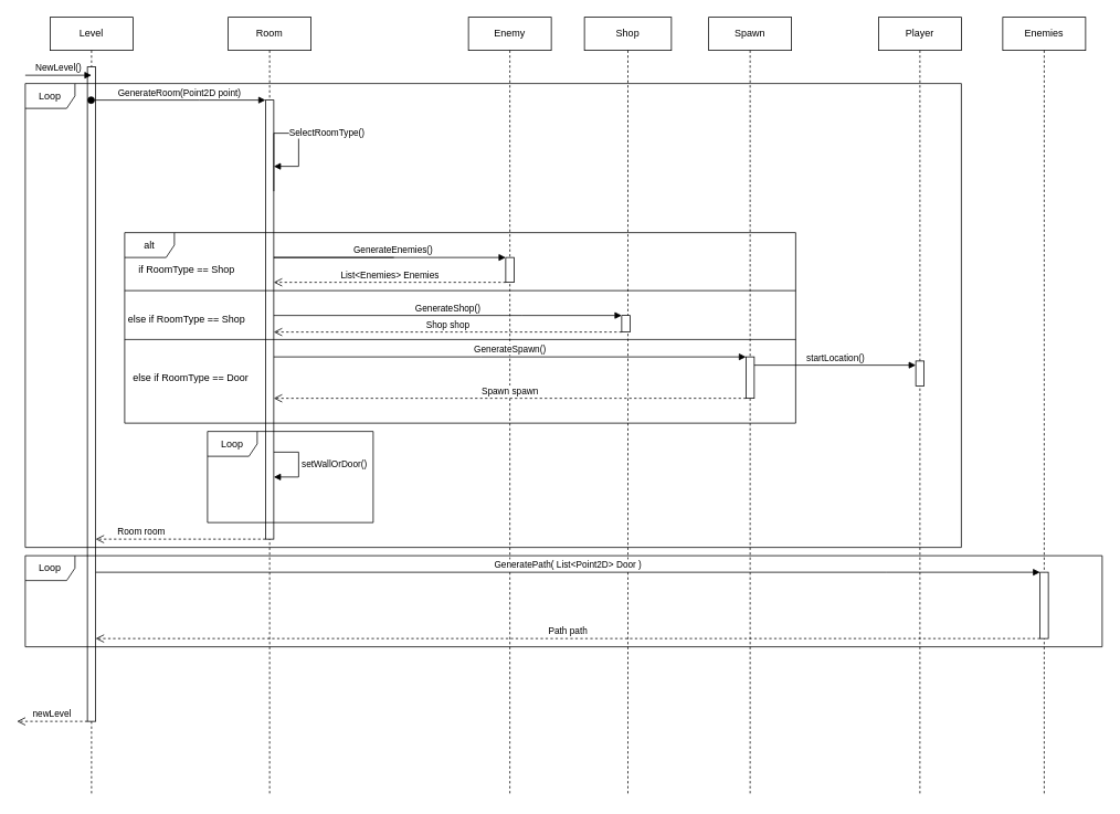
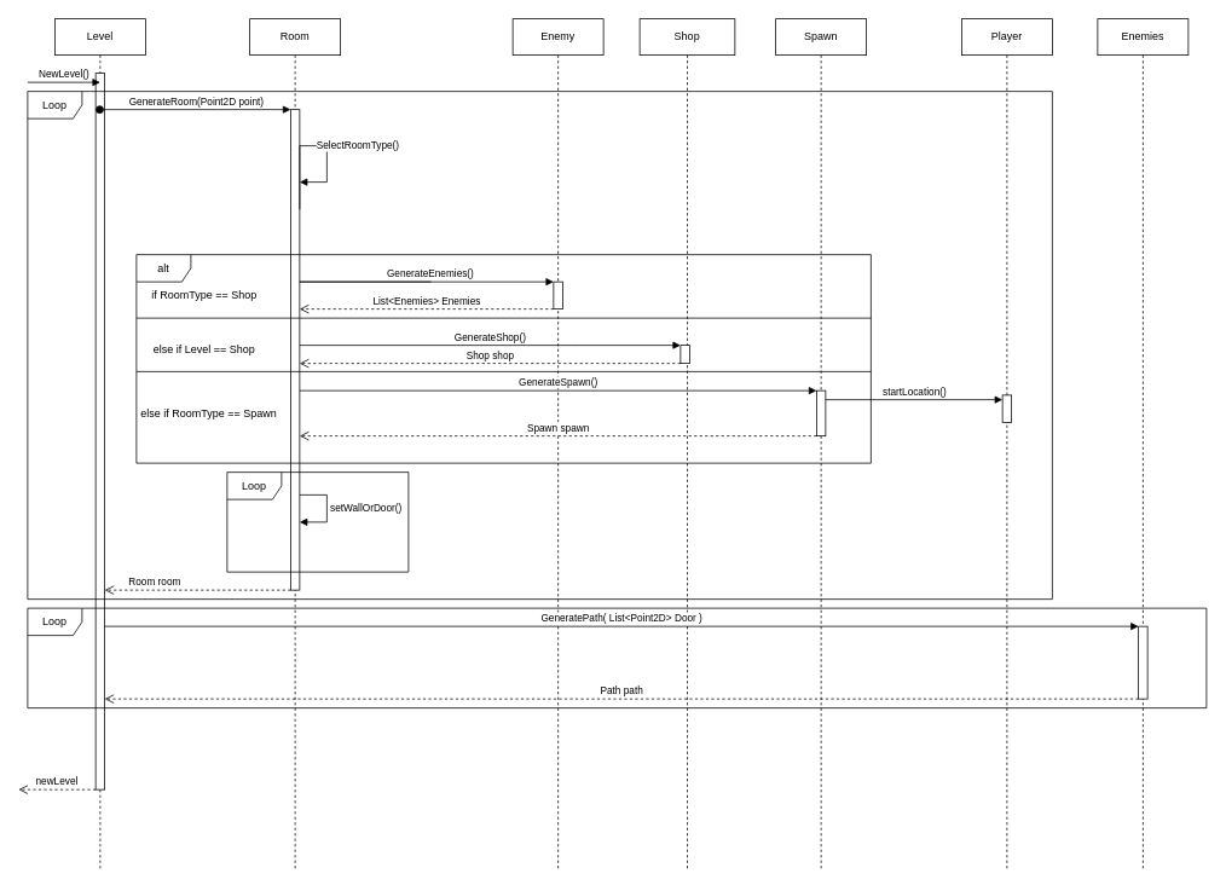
- <mxCell id="37" value="else if RoomType == Shop" style="text;html=1;strokeColor=none;fillColor=none;align=center;verticalAlign=middle;whiteSpace=wrap;rounded=0;" vertex="1" parent="1"><mxGeometry x="150" y="370" width="150" height="30" as="geometry" /></mxCell>
+ <mxCell id="37" value="else if Level == Shop" style="text;html=1;strokeColor=none;fillColor=none;align=center;verticalAlign=middle;whiteSpace=wrap;rounded=0;" vertex="1" parent="1"><mxGeometry x="150" y="370" width="150" height="30" as="geometry" /></mxCell>
- <mxCell id="38" value="else if RoomType == Door" style="text;html=1;strokeColor=none;fillColor=none;align=center;verticalAlign=middle;whiteSpace=wrap;rounded=0;" vertex="1" parent="1"><mxGeometry x="150" y="440" width="160" height="30" as="geometry" /></mxCell>
+ <mxCell id="38" value="else if RoomType == Spawn" style="text;html=1;strokeColor=none;fillColor=none;align=center;verticalAlign=middle;whiteSpace=wrap;rounded=0;" vertex="1" parent="1"><mxGeometry x="150" y="440" width="160" height="30" as="geometry" /></mxCell>
